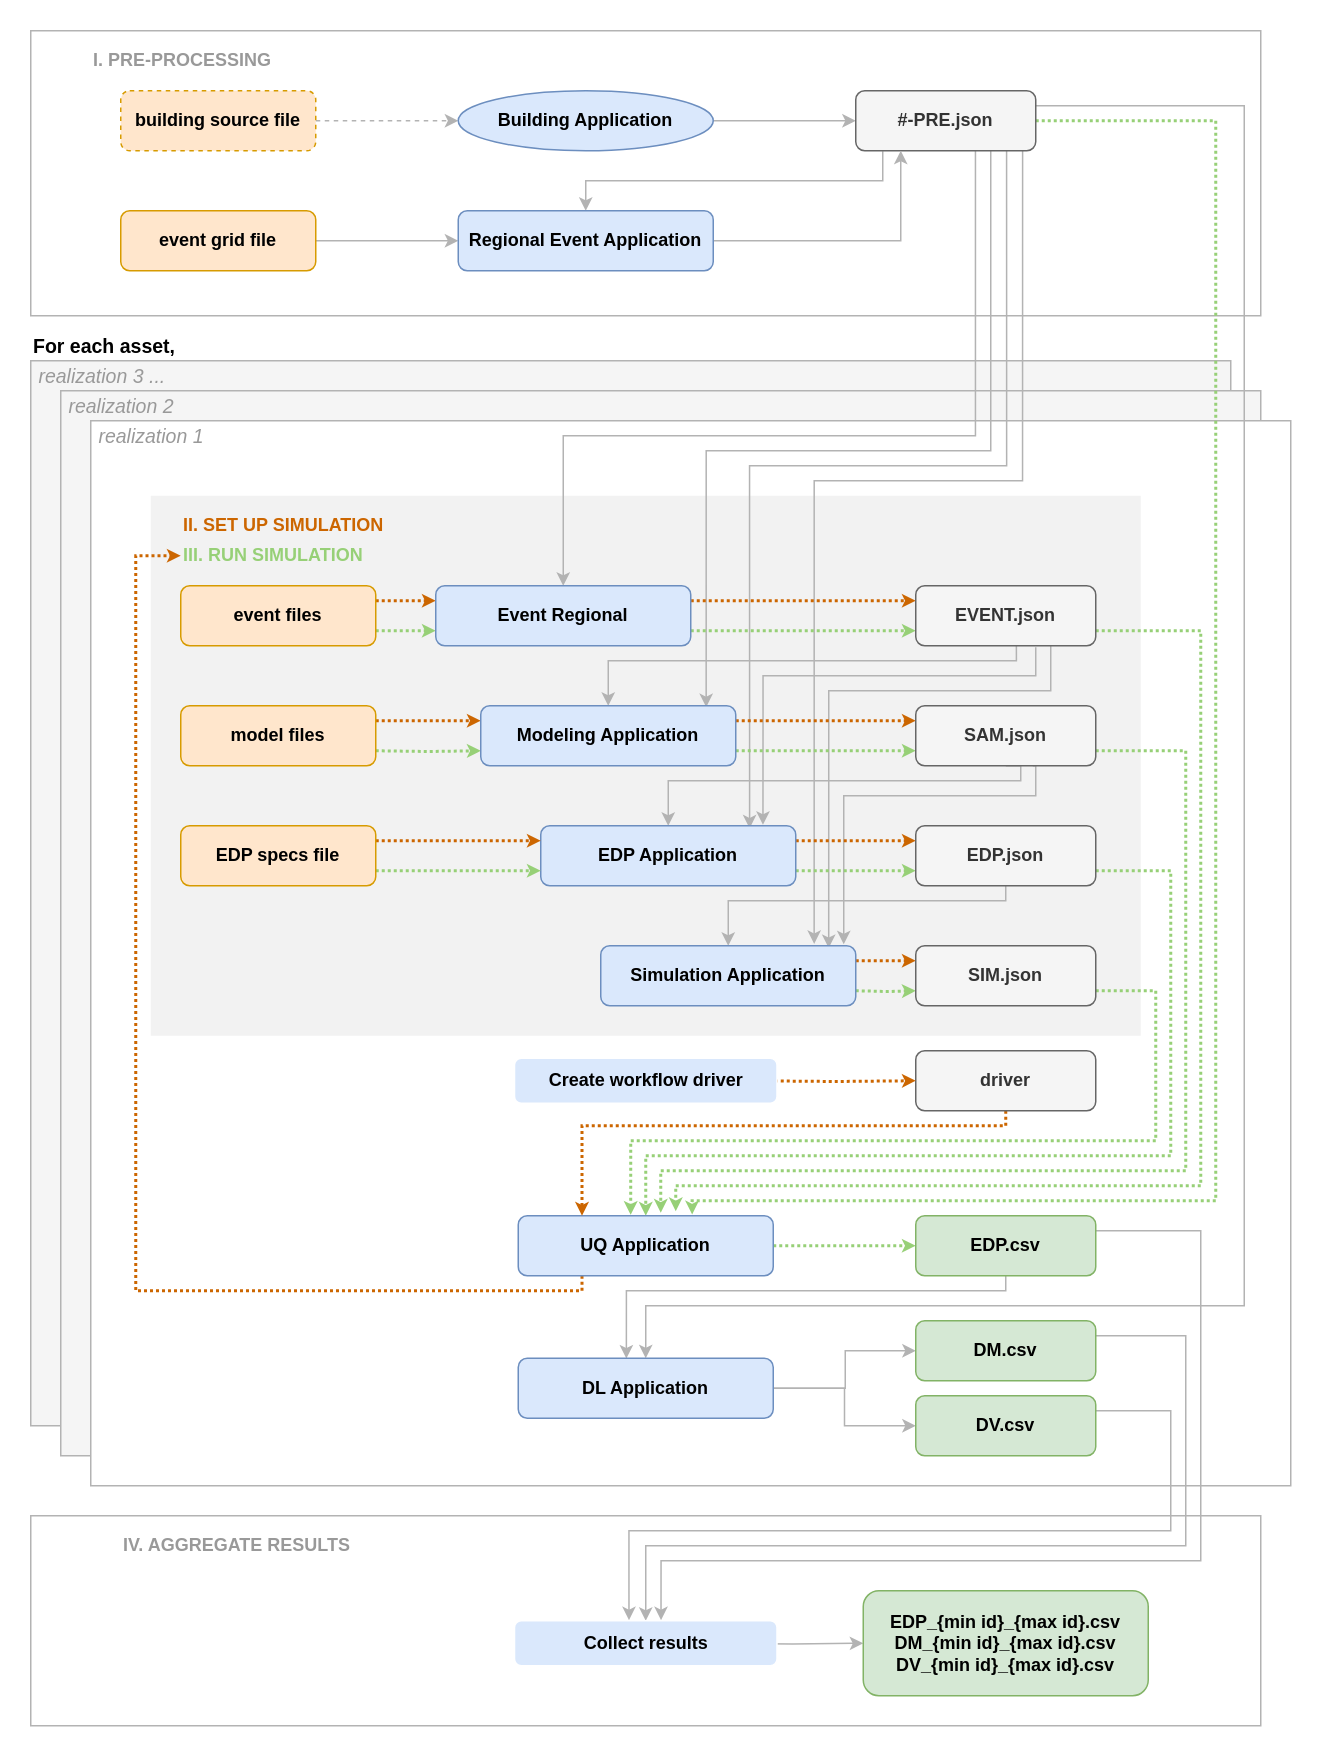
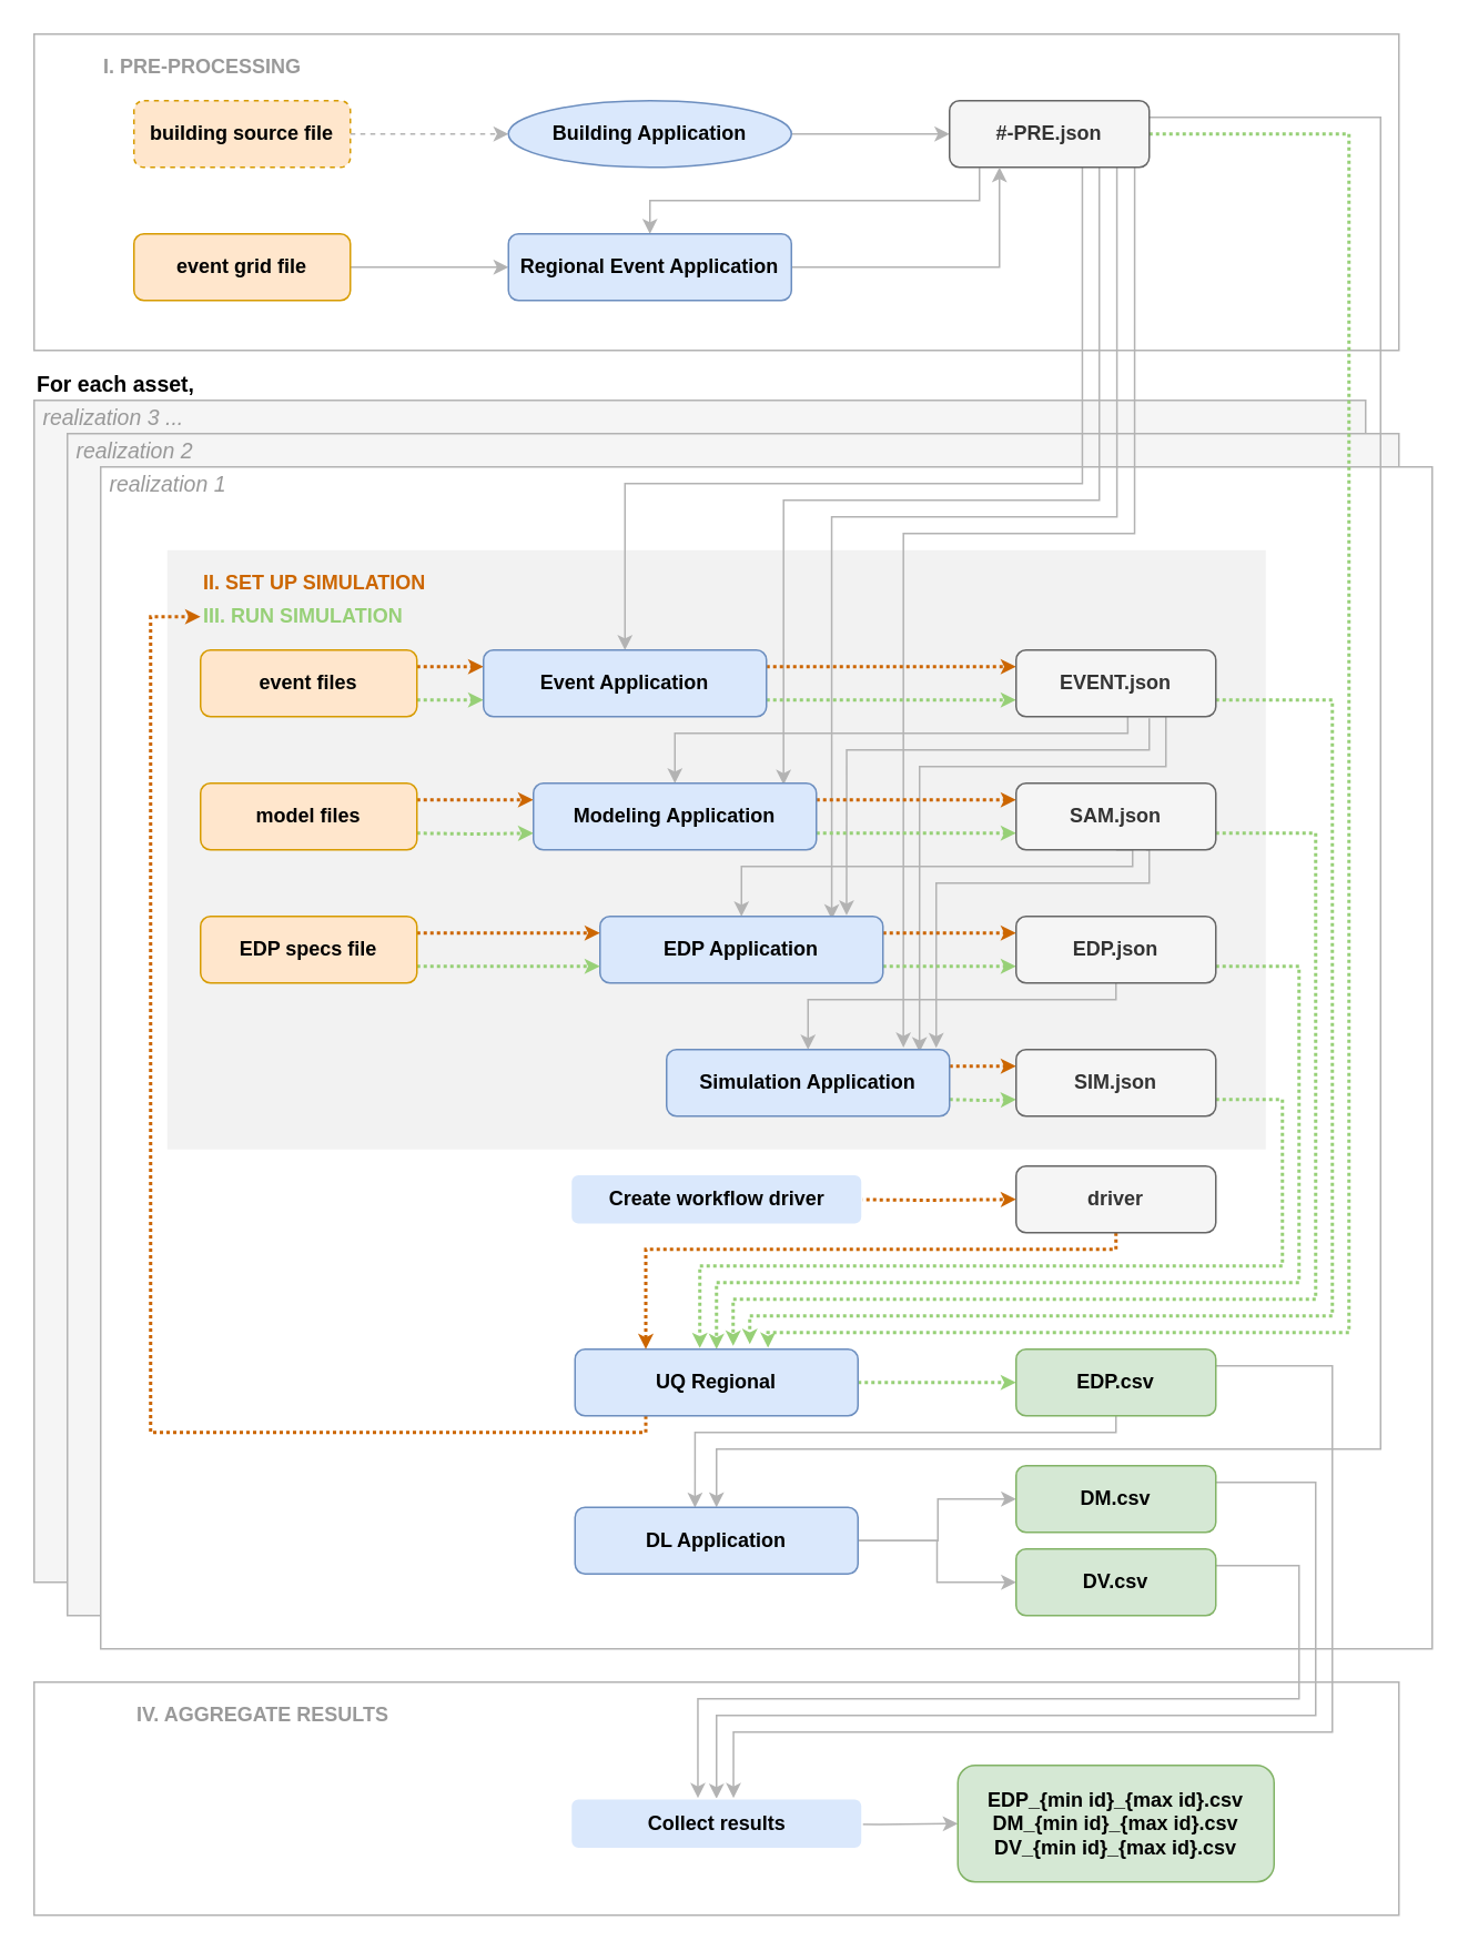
- <mxCell id="31" value="&lt;b&gt;Event Regional&lt;/b&gt;" style="rounded=1;whiteSpace=wrap;html=1;fillColor=#dae8fc;strokeColor=#6c8ebf;" parent="1" vertex="1"><mxGeometry x="290" y="390" width="170" height="40" as="geometry" /></mxCell>
+ <mxCell id="31" value="&lt;b&gt;Event Application&lt;/b&gt;" style="rounded=1;whiteSpace=wrap;html=1;fillColor=#dae8fc;strokeColor=#6c8ebf;" parent="1" vertex="1"><mxGeometry x="290" y="390" width="170" height="40" as="geometry" /></mxCell>
- <mxCell id="62" value="&lt;b&gt;UQ Application&lt;/b&gt;" style="rounded=1;whiteSpace=wrap;html=1;fillColor=#dae8fc;strokeColor=#6c8ebf;" parent="1" vertex="1"><mxGeometry x="345" y="810" width="170" height="40" as="geometry" /></mxCell>
+ <mxCell id="62" value="&lt;b&gt;UQ Regional&lt;/b&gt;" style="rounded=1;whiteSpace=wrap;html=1;fillColor=#dae8fc;strokeColor=#6c8ebf;" parent="1" vertex="1"><mxGeometry x="345" y="810" width="170" height="40" as="geometry" /></mxCell>
